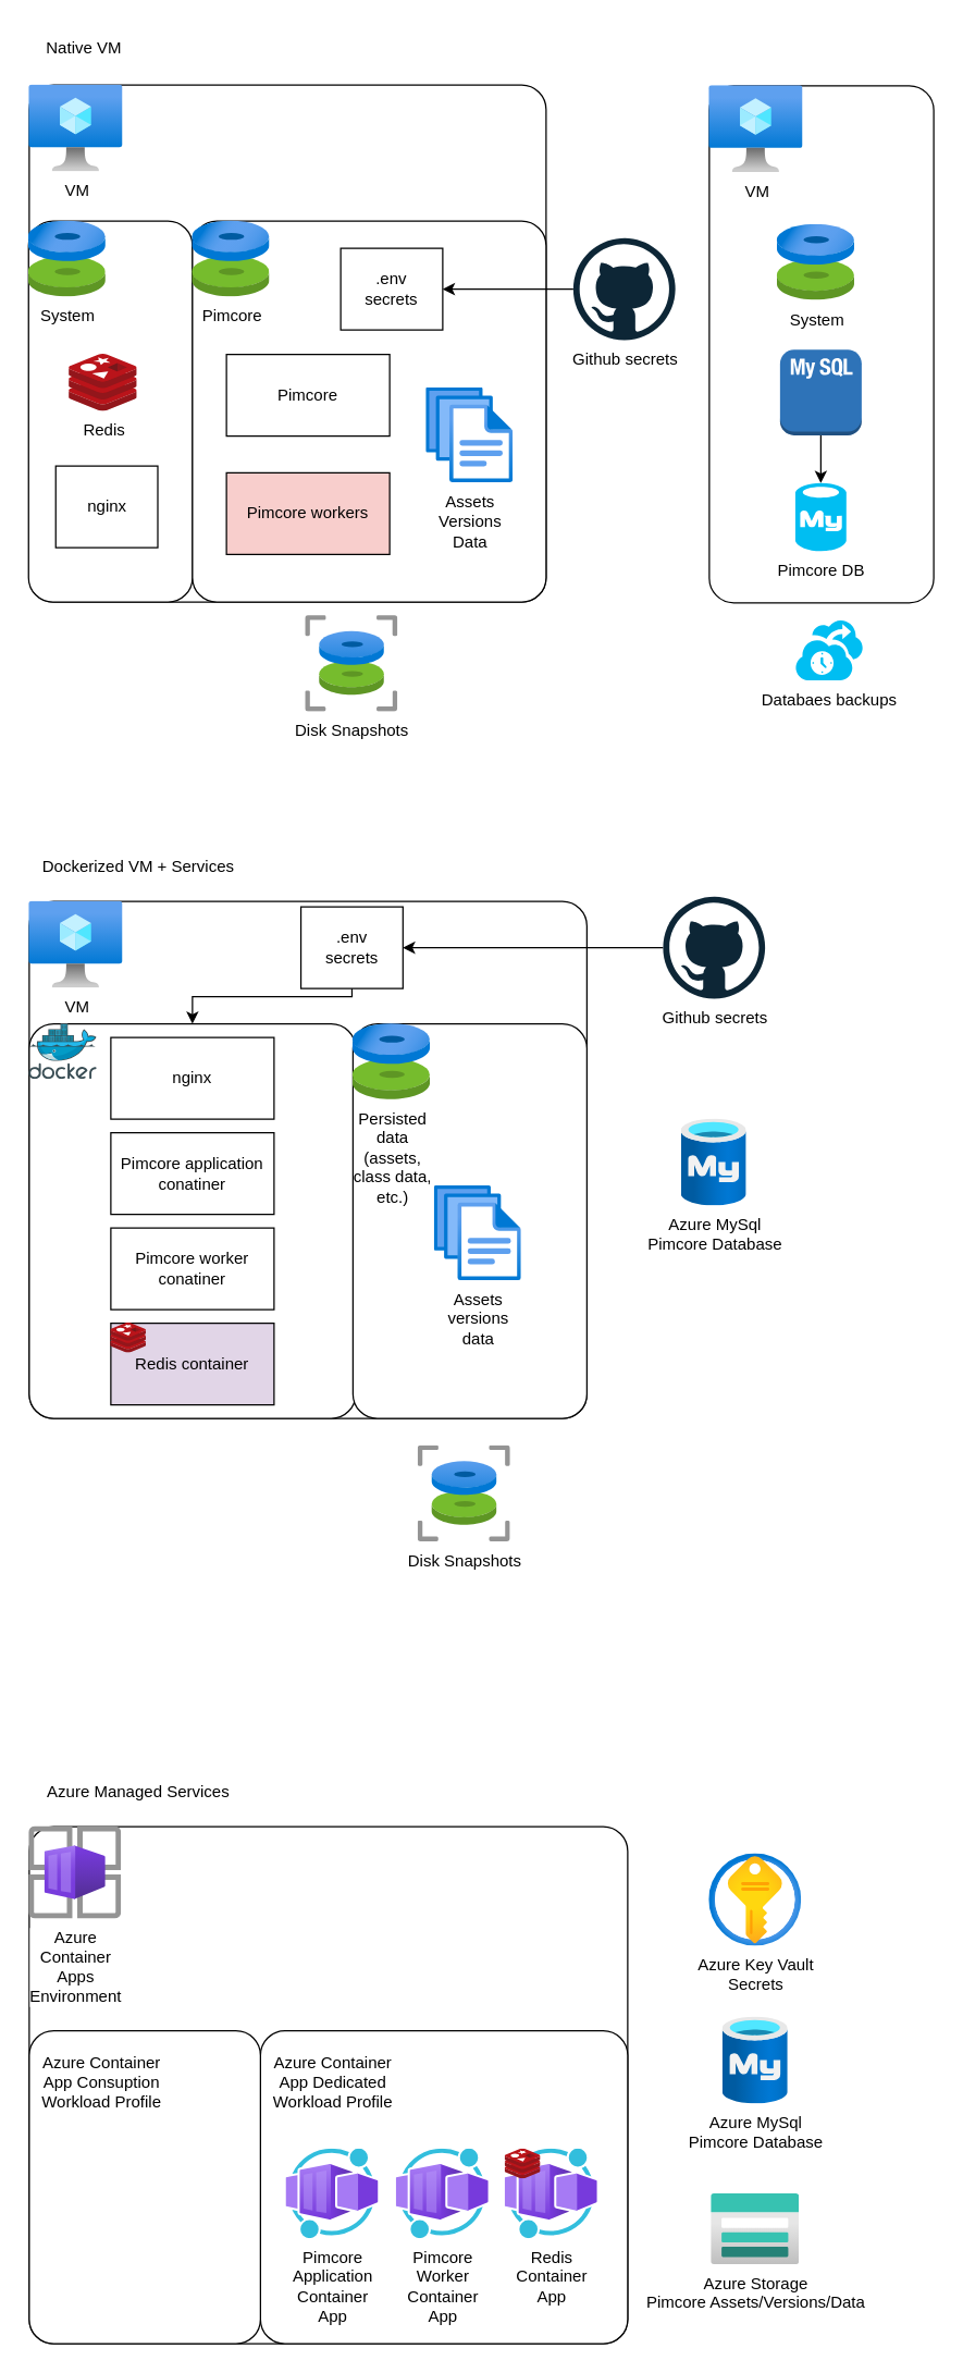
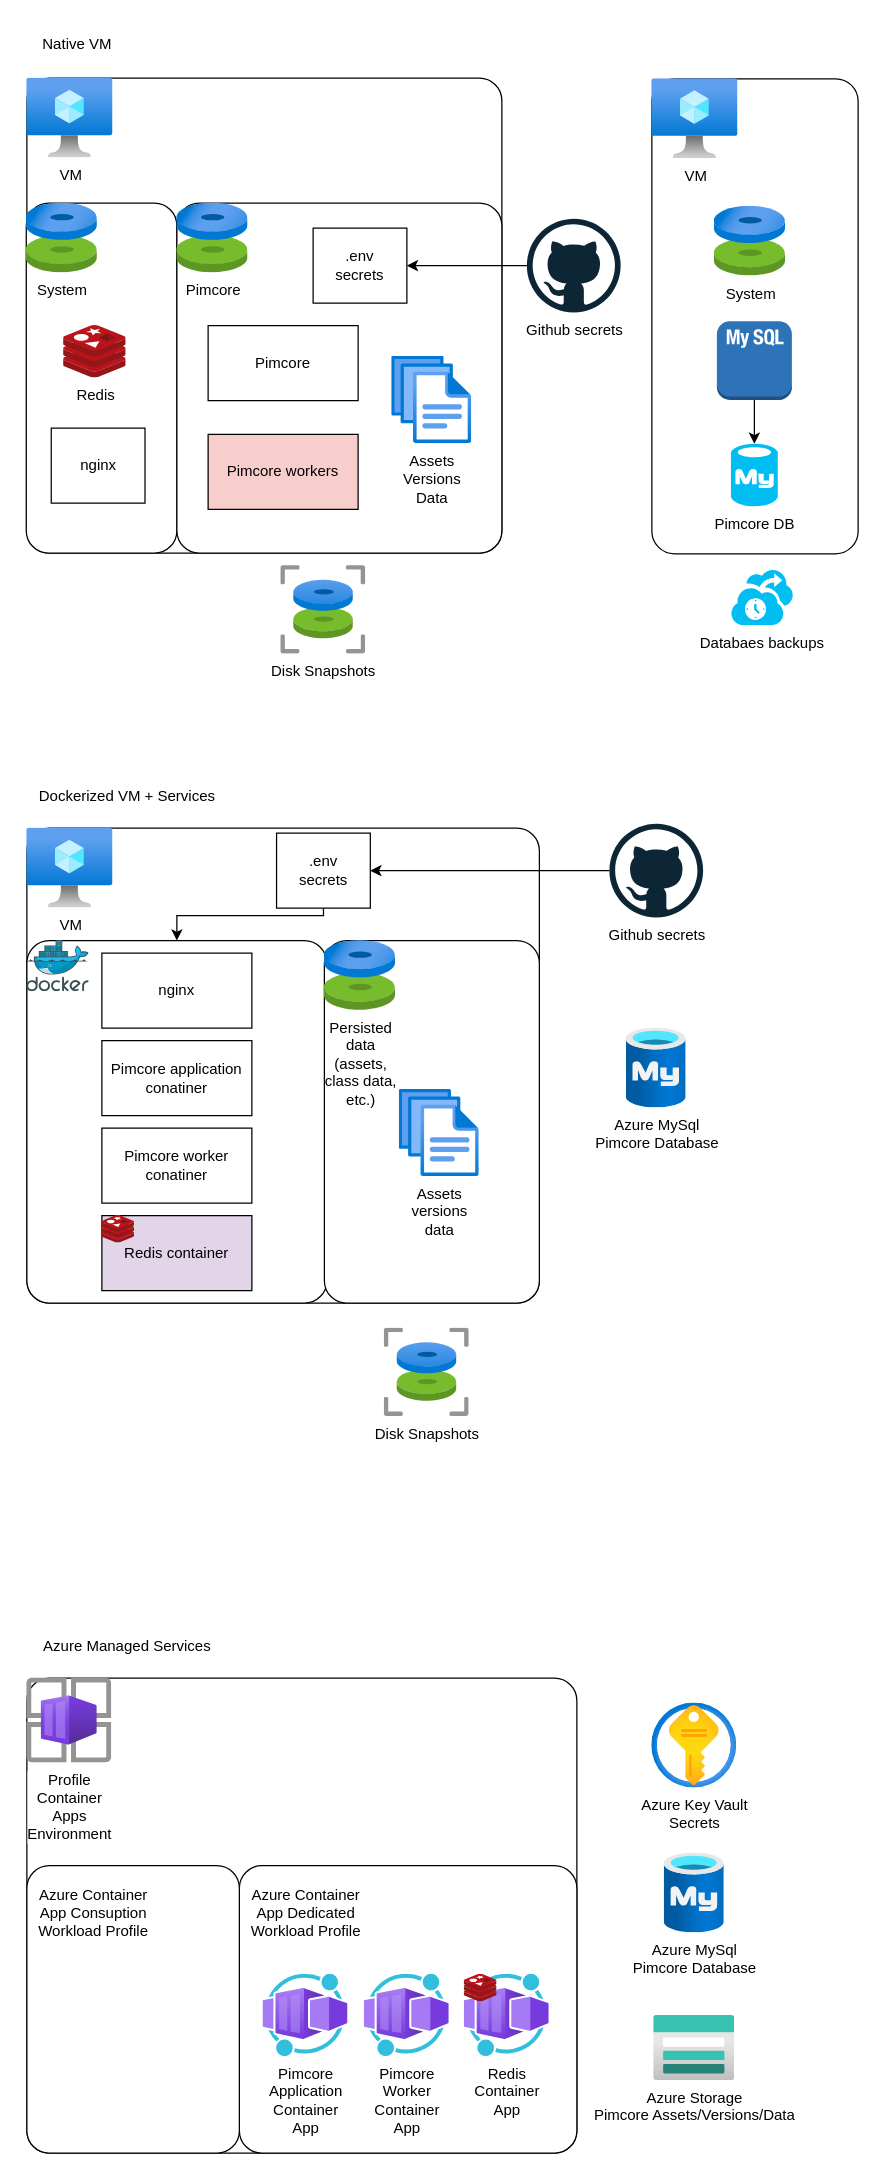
- <mxCell id="30" value="Azure &lt;br&gt;Container &lt;br&gt;Apps &lt;br&gt;Environment" style="image;aspect=fixed;html=1;points=[];align=center;fontSize=12;image=img/lib/azure2/other/Container_App_Environments.svg;" parent="1" vertex="1"><mxGeometry x="21" y="1342" width="68" height="68" as="geometry" /></mxCell>
+ <mxCell id="30" value="Profile &lt;br&gt;Container &lt;br&gt;Apps &lt;br&gt;Environment" style="image;aspect=fixed;html=1;points=[];align=center;fontSize=12;image=img/lib/azure2/other/Container_App_Environments.svg;" parent="1" vertex="1"><mxGeometry x="21" y="1342" width="68" height="68" as="geometry" /></mxCell>
